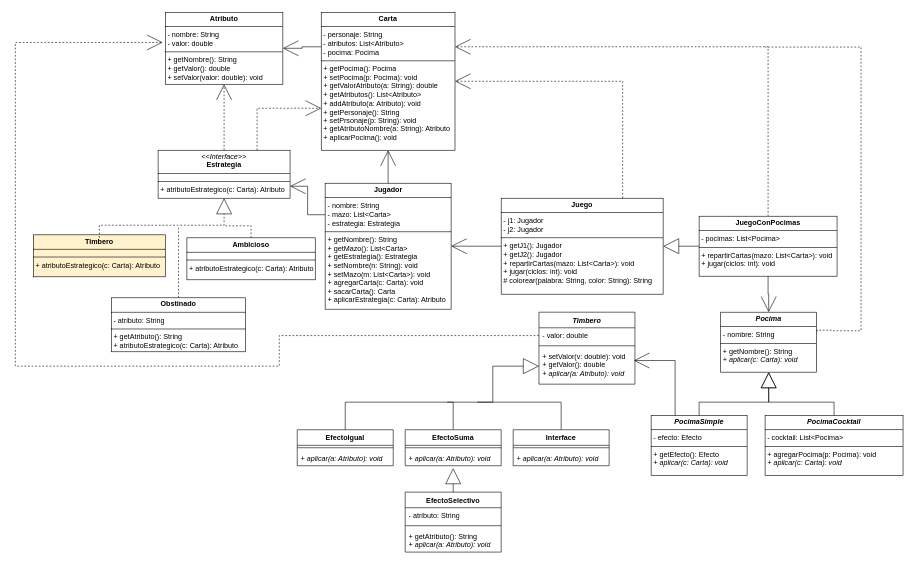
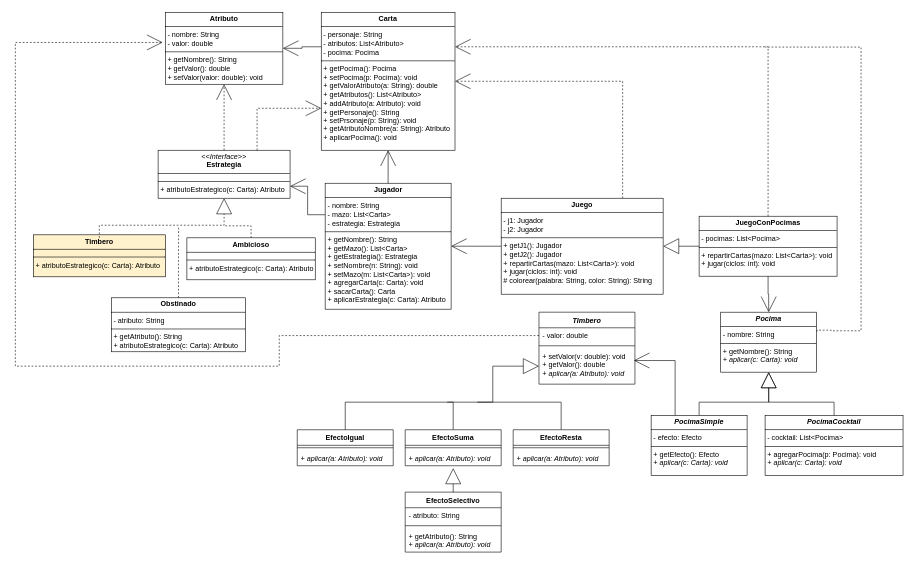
- <mxCell id="37" value="Interface" style="swimlane;fontStyle=1;align=center;verticalAlign=top;childLayout=stackLayout;horizontal=1;startSize=26;horizontalStack=0;resizeParent=1;resizeParentMax=0;resizeLast=0;collapsible=1;marginBottom=0;whiteSpace=wrap;html=1;" vertex="1" parent="1"><mxGeometry x="850" y="716" width="160" height="60" as="geometry" /></mxCell>
+ <mxCell id="37" value="EfectoResta" style="swimlane;fontStyle=1;align=center;verticalAlign=top;childLayout=stackLayout;horizontal=1;startSize=26;horizontalStack=0;resizeParent=1;resizeParentMax=0;resizeLast=0;collapsible=1;marginBottom=0;whiteSpace=wrap;html=1;" vertex="1" parent="1"><mxGeometry x="850" y="716" width="160" height="60" as="geometry" /></mxCell>
